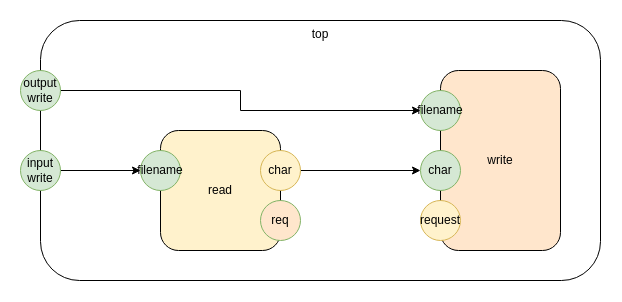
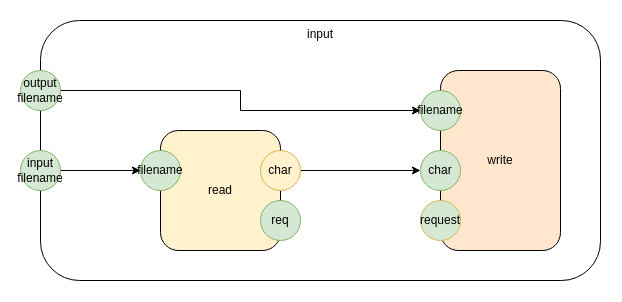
- <mxCell id="2" value="top" style="rounded=1;whiteSpace=wrap;html=1;horizontal=1;verticalAlign=top;" parent="1" vertex="1"><mxGeometry x="40" y="20" width="560" height="260" as="geometry" /></mxCell>
+ <mxCell id="2" value="input" style="rounded=1;whiteSpace=wrap;html=1;horizontal=1;verticalAlign=top;" parent="1" vertex="1"><mxGeometry x="40" y="20" width="560" height="260" as="geometry" /></mxCell>
- <mxCell id="13" value="output write" style="ellipse;whiteSpace=wrap;html=1;aspect=fixed;fillColor=#d5e8d4;strokeColor=#82b366;" parent="1" vertex="1"><mxGeometry x="20" y="70" width="40" height="40" as="geometry" /></mxCell>
+ <mxCell id="13" value="output filename" style="ellipse;whiteSpace=wrap;html=1;aspect=fixed;fillColor=#d5e8d4;strokeColor=#82b366;" parent="1" vertex="1"><mxGeometry x="20" y="70" width="40" height="40" as="geometry" /></mxCell>
- <mxCell id="11" value="input write" style="ellipse;whiteSpace=wrap;html=1;aspect=fixed;fillColor=#d5e8d4;strokeColor=#82b366;" parent="1" vertex="1"><mxGeometry x="20" y="150" width="40" height="40" as="geometry" /></mxCell>
+ <mxCell id="11" value="input filename" style="ellipse;whiteSpace=wrap;html=1;aspect=fixed;fillColor=#d5e8d4;strokeColor=#82b366;" parent="1" vertex="1"><mxGeometry x="20" y="150" width="40" height="40" as="geometry" /></mxCell>
- <mxCell id="15" value="req" style="ellipse;whiteSpace=wrap;html=1;aspect=fixed;fillColor=#ffe6cc;strokeColor=#82b366;" parent="1" vertex="1"><mxGeometry x="260" y="200" width="40" height="40" as="geometry" /></mxCell>
+ <mxCell id="15" value="req" style="ellipse;whiteSpace=wrap;html=1;aspect=fixed;fillColor=#d5e8d4;strokeColor=#82b366;" parent="1" vertex="1"><mxGeometry x="260" y="200" width="40" height="40" as="geometry" /></mxCell>
- <mxCell id="14" value="request" style="ellipse;whiteSpace=wrap;html=1;aspect=fixed;fillColor=#fff2cc;strokeColor=#d6b656;" parent="1" vertex="1"><mxGeometry x="420" y="200" width="40" height="40" as="geometry" /></mxCell>
+ <mxCell id="14" value="request" style="ellipse;whiteSpace=wrap;html=1;aspect=fixed;fillColor=#d5e8d4;strokeColor=#d6b656;" parent="1" vertex="1"><mxGeometry x="420" y="200" width="40" height="40" as="geometry" /></mxCell>
